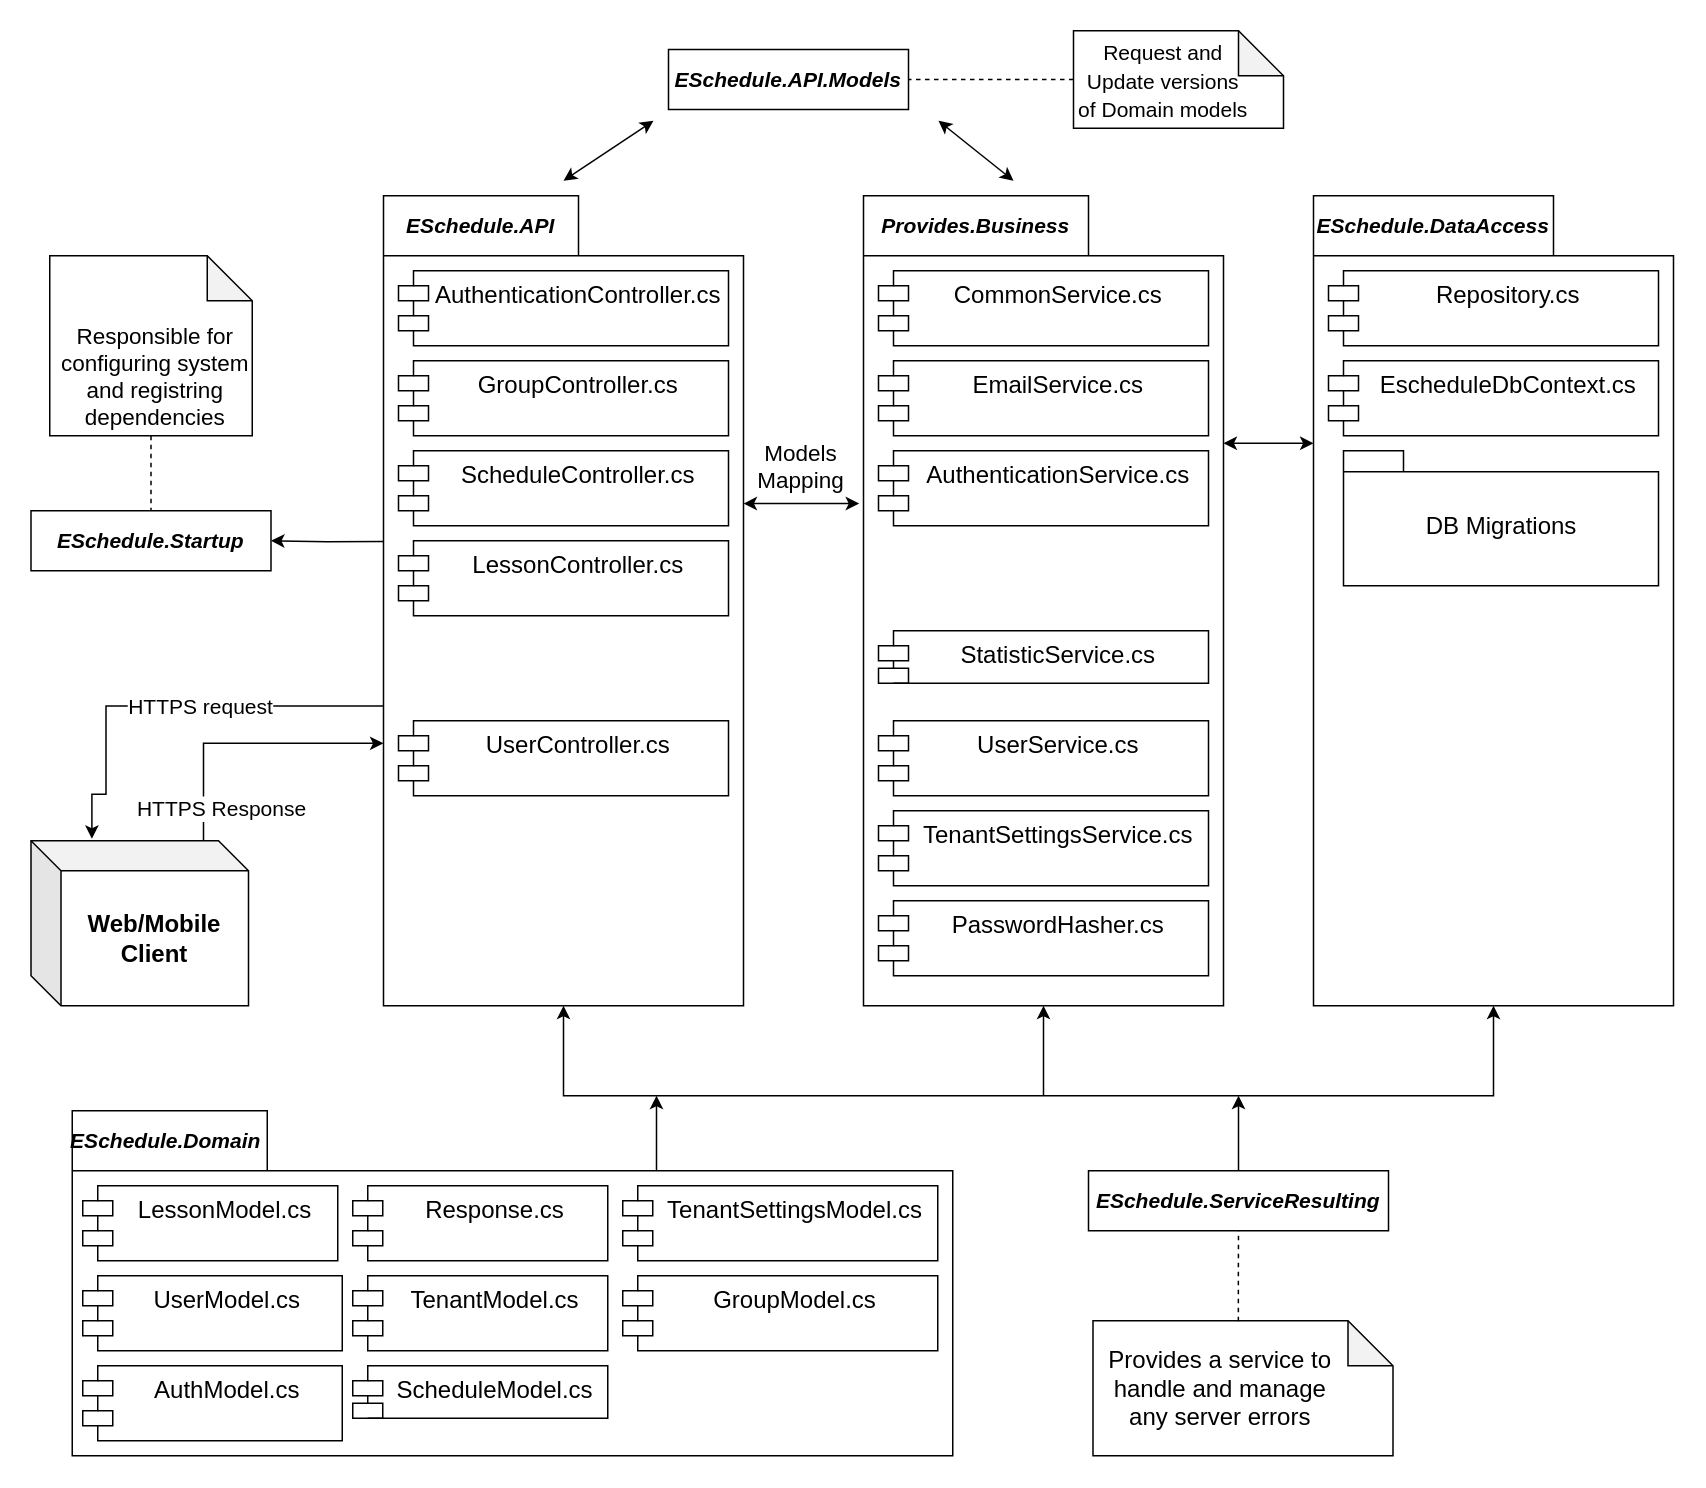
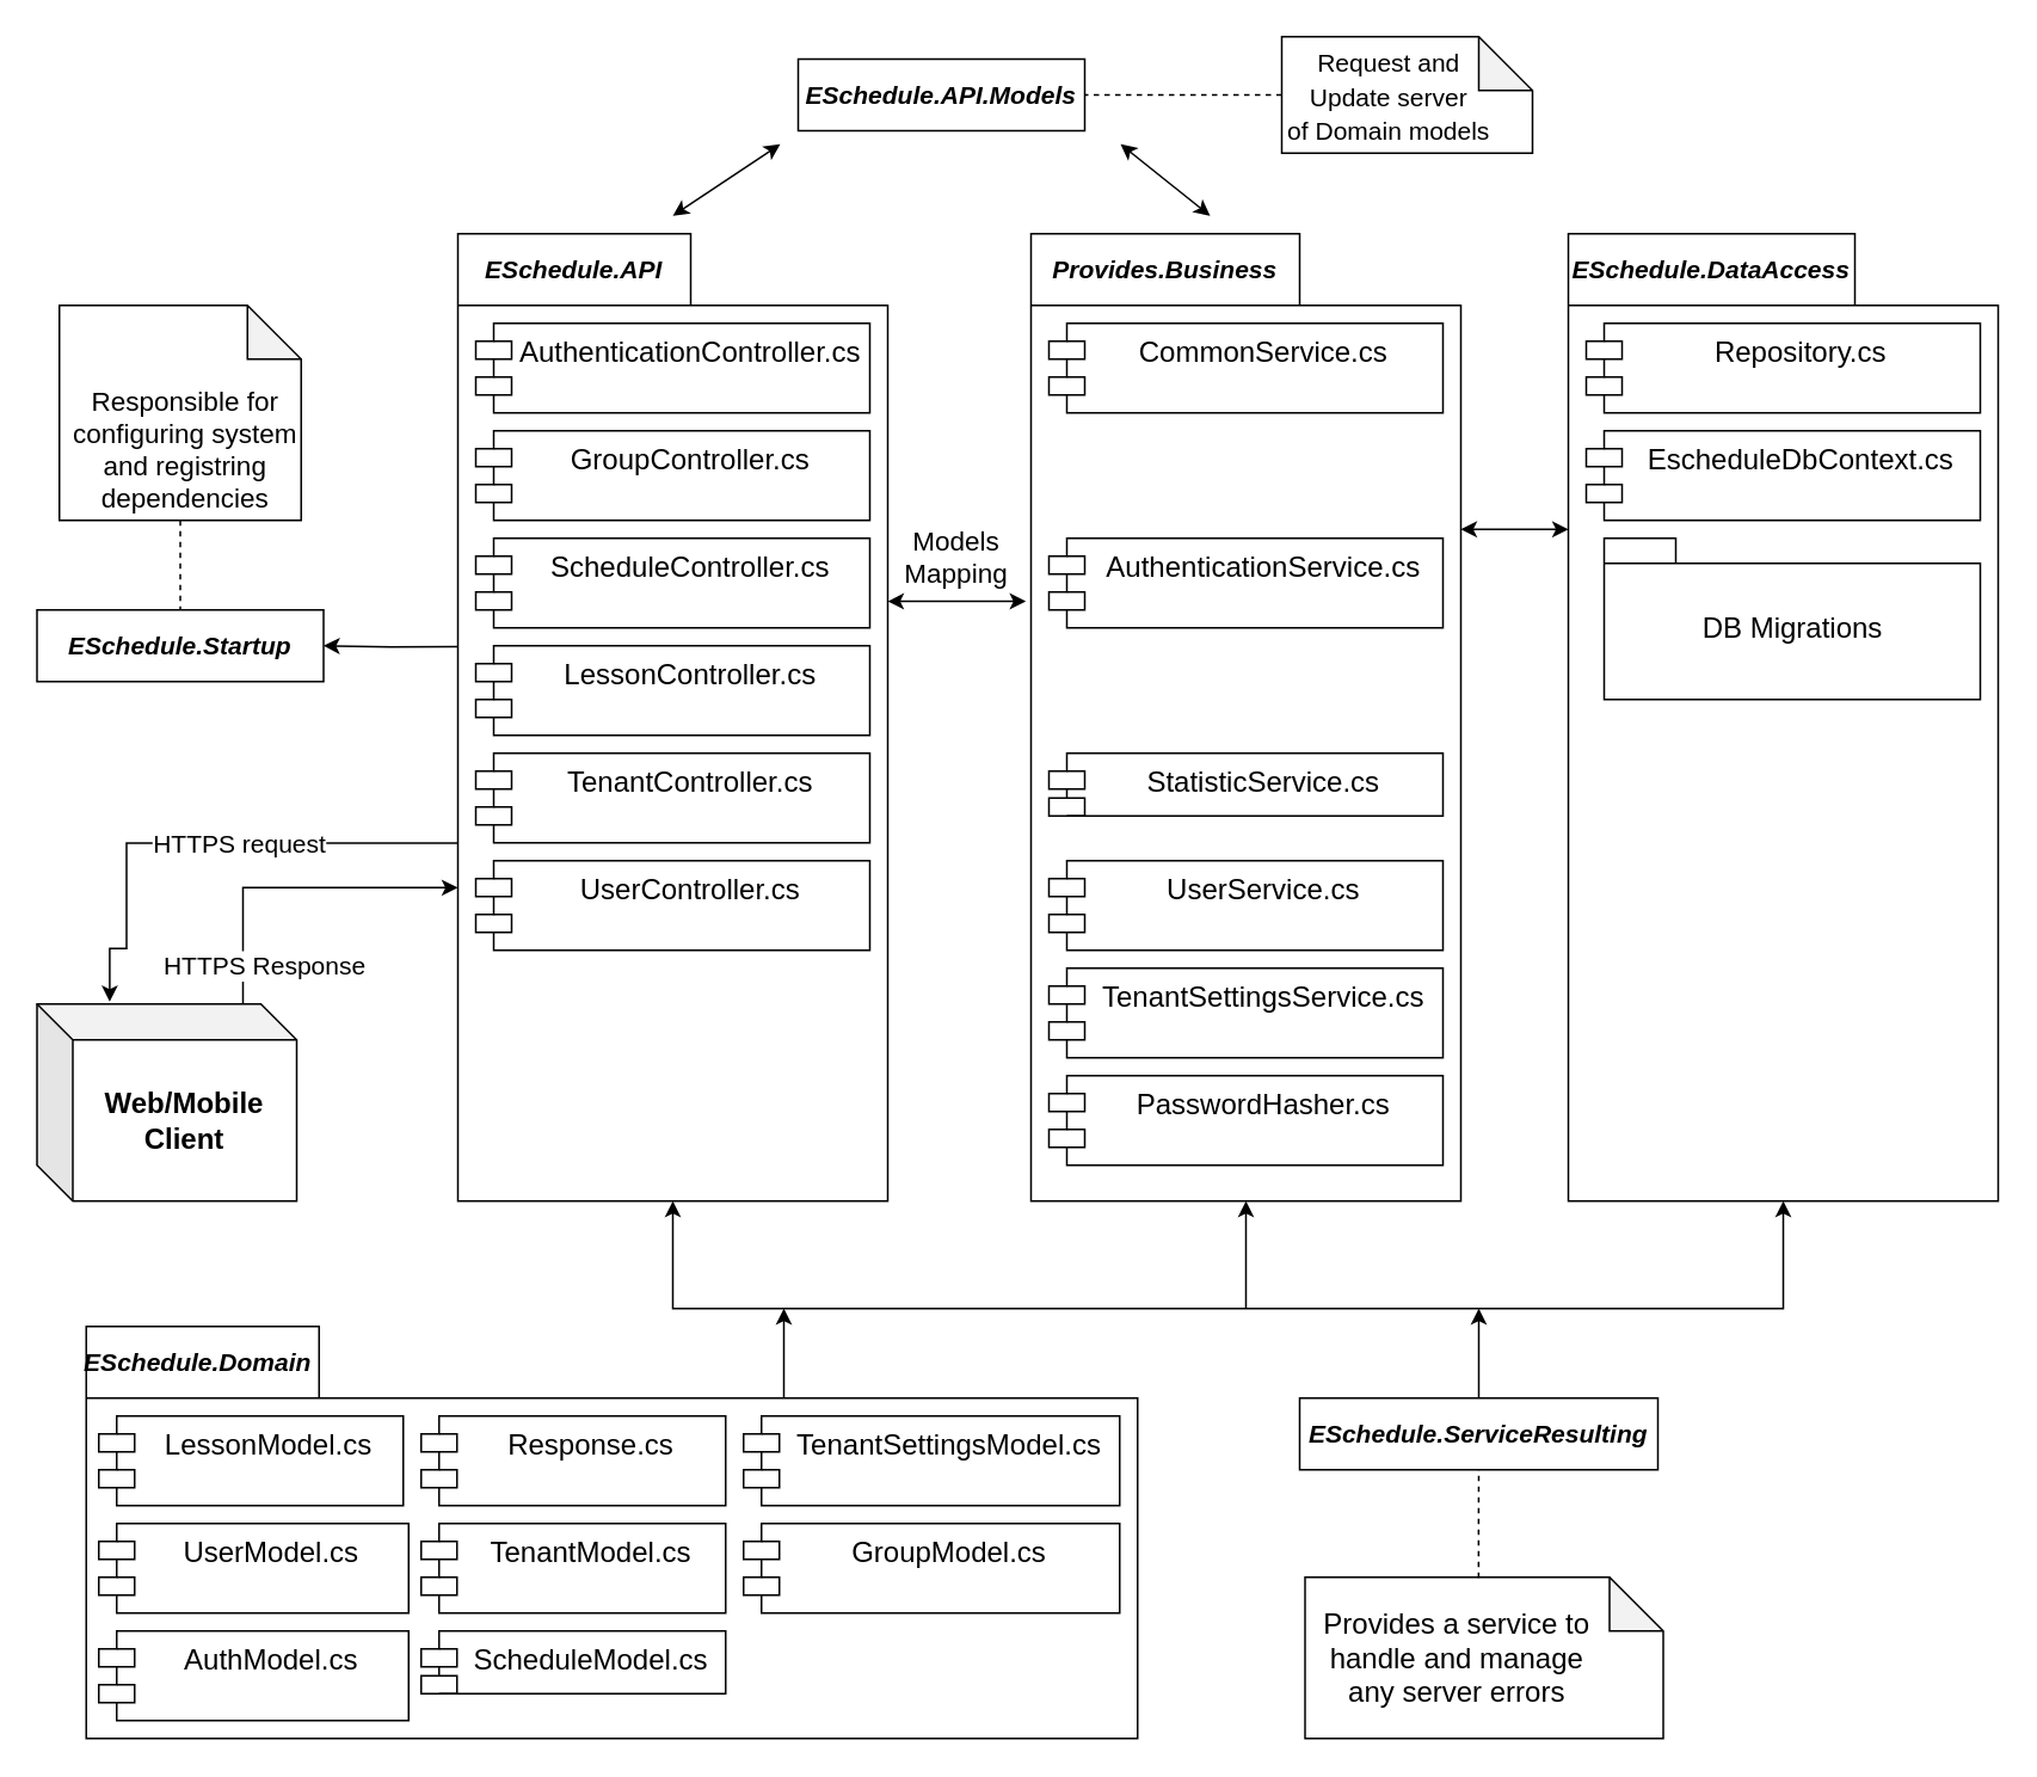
- <mxCell id="60" value="&lt;font style=&quot;font-size: 14px;&quot;&gt;Request and Update versions&lt;br style=&quot;&quot;&gt;of Domain models&lt;/font&gt;" style="text;html=1;strokeColor=none;fillColor=none;align=center;verticalAlign=middle;whiteSpace=wrap;rounded=0;fontSize=16;" parent="1" vertex="1"><mxGeometry x="715" y="28.75" width="120" height="47.5" as="geometry" /></mxCell>
+ <mxCell id="60" value="&lt;font style=&quot;font-size: 14px;&quot;&gt;Request and Update server&lt;br style=&quot;&quot;&gt;of Domain models&lt;/font&gt;" style="text;html=1;strokeColor=none;fillColor=none;align=center;verticalAlign=middle;whiteSpace=wrap;rounded=0;fontSize=16;" parent="1" vertex="1"><mxGeometry x="715" y="28.75" width="120" height="47.5" as="geometry" /></mxCell>
- <mxCell id="20" value="EmailService.cs" style="shape=module;align=left;spacingLeft=20;align=center;verticalAlign=top;fontSize=16;" parent="1" vertex="1"><mxGeometry x="585" y="240" width="220" height="50" as="geometry" /></mxCell>
+ <mxCell id="14" value="TenantController.cs" style="shape=module;align=left;spacingLeft=20;align=center;verticalAlign=top;fontSize=16;" parent="1" vertex="1"><mxGeometry x="265" y="420" width="220" height="50" as="geometry" /></mxCell>
